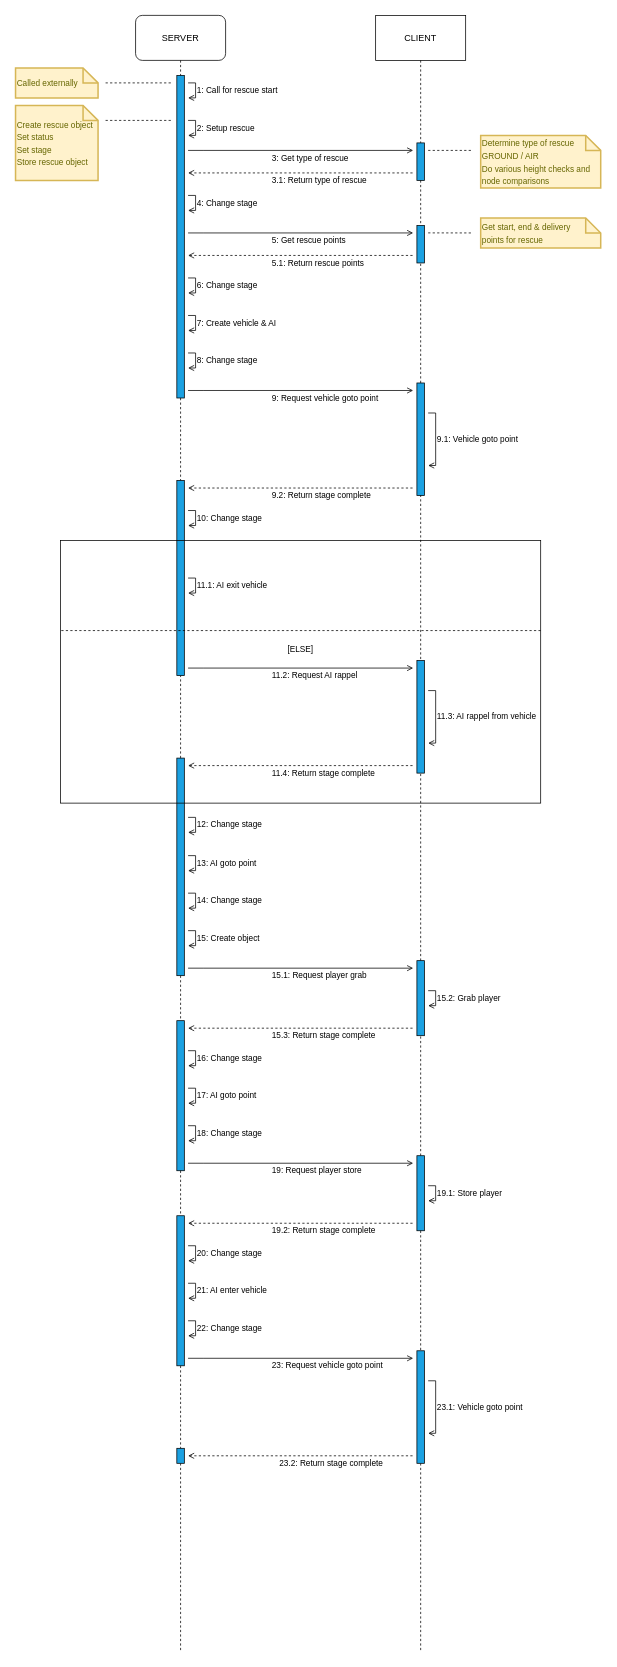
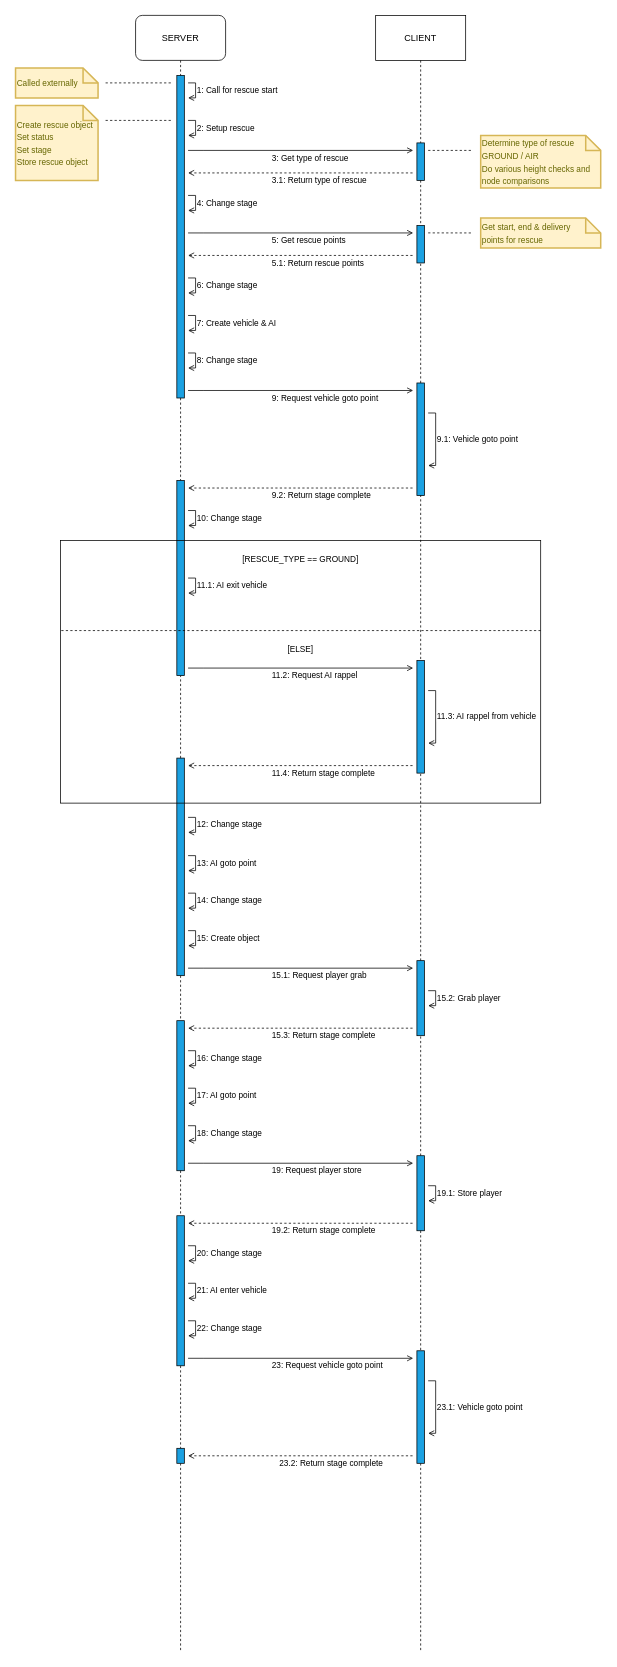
+ <mxCell id="35" value="[RESCUE_TYPE == GROUND]" style="text;html=1;strokeColor=none;fillColor=none;align=center;verticalAlign=middle;whiteSpace=wrap;rounded=0;fontSize=11;" vertex="1" parent="1"><mxGeometry x="320" y="730" width="160" height="30" as="geometry" /></mxCell>
